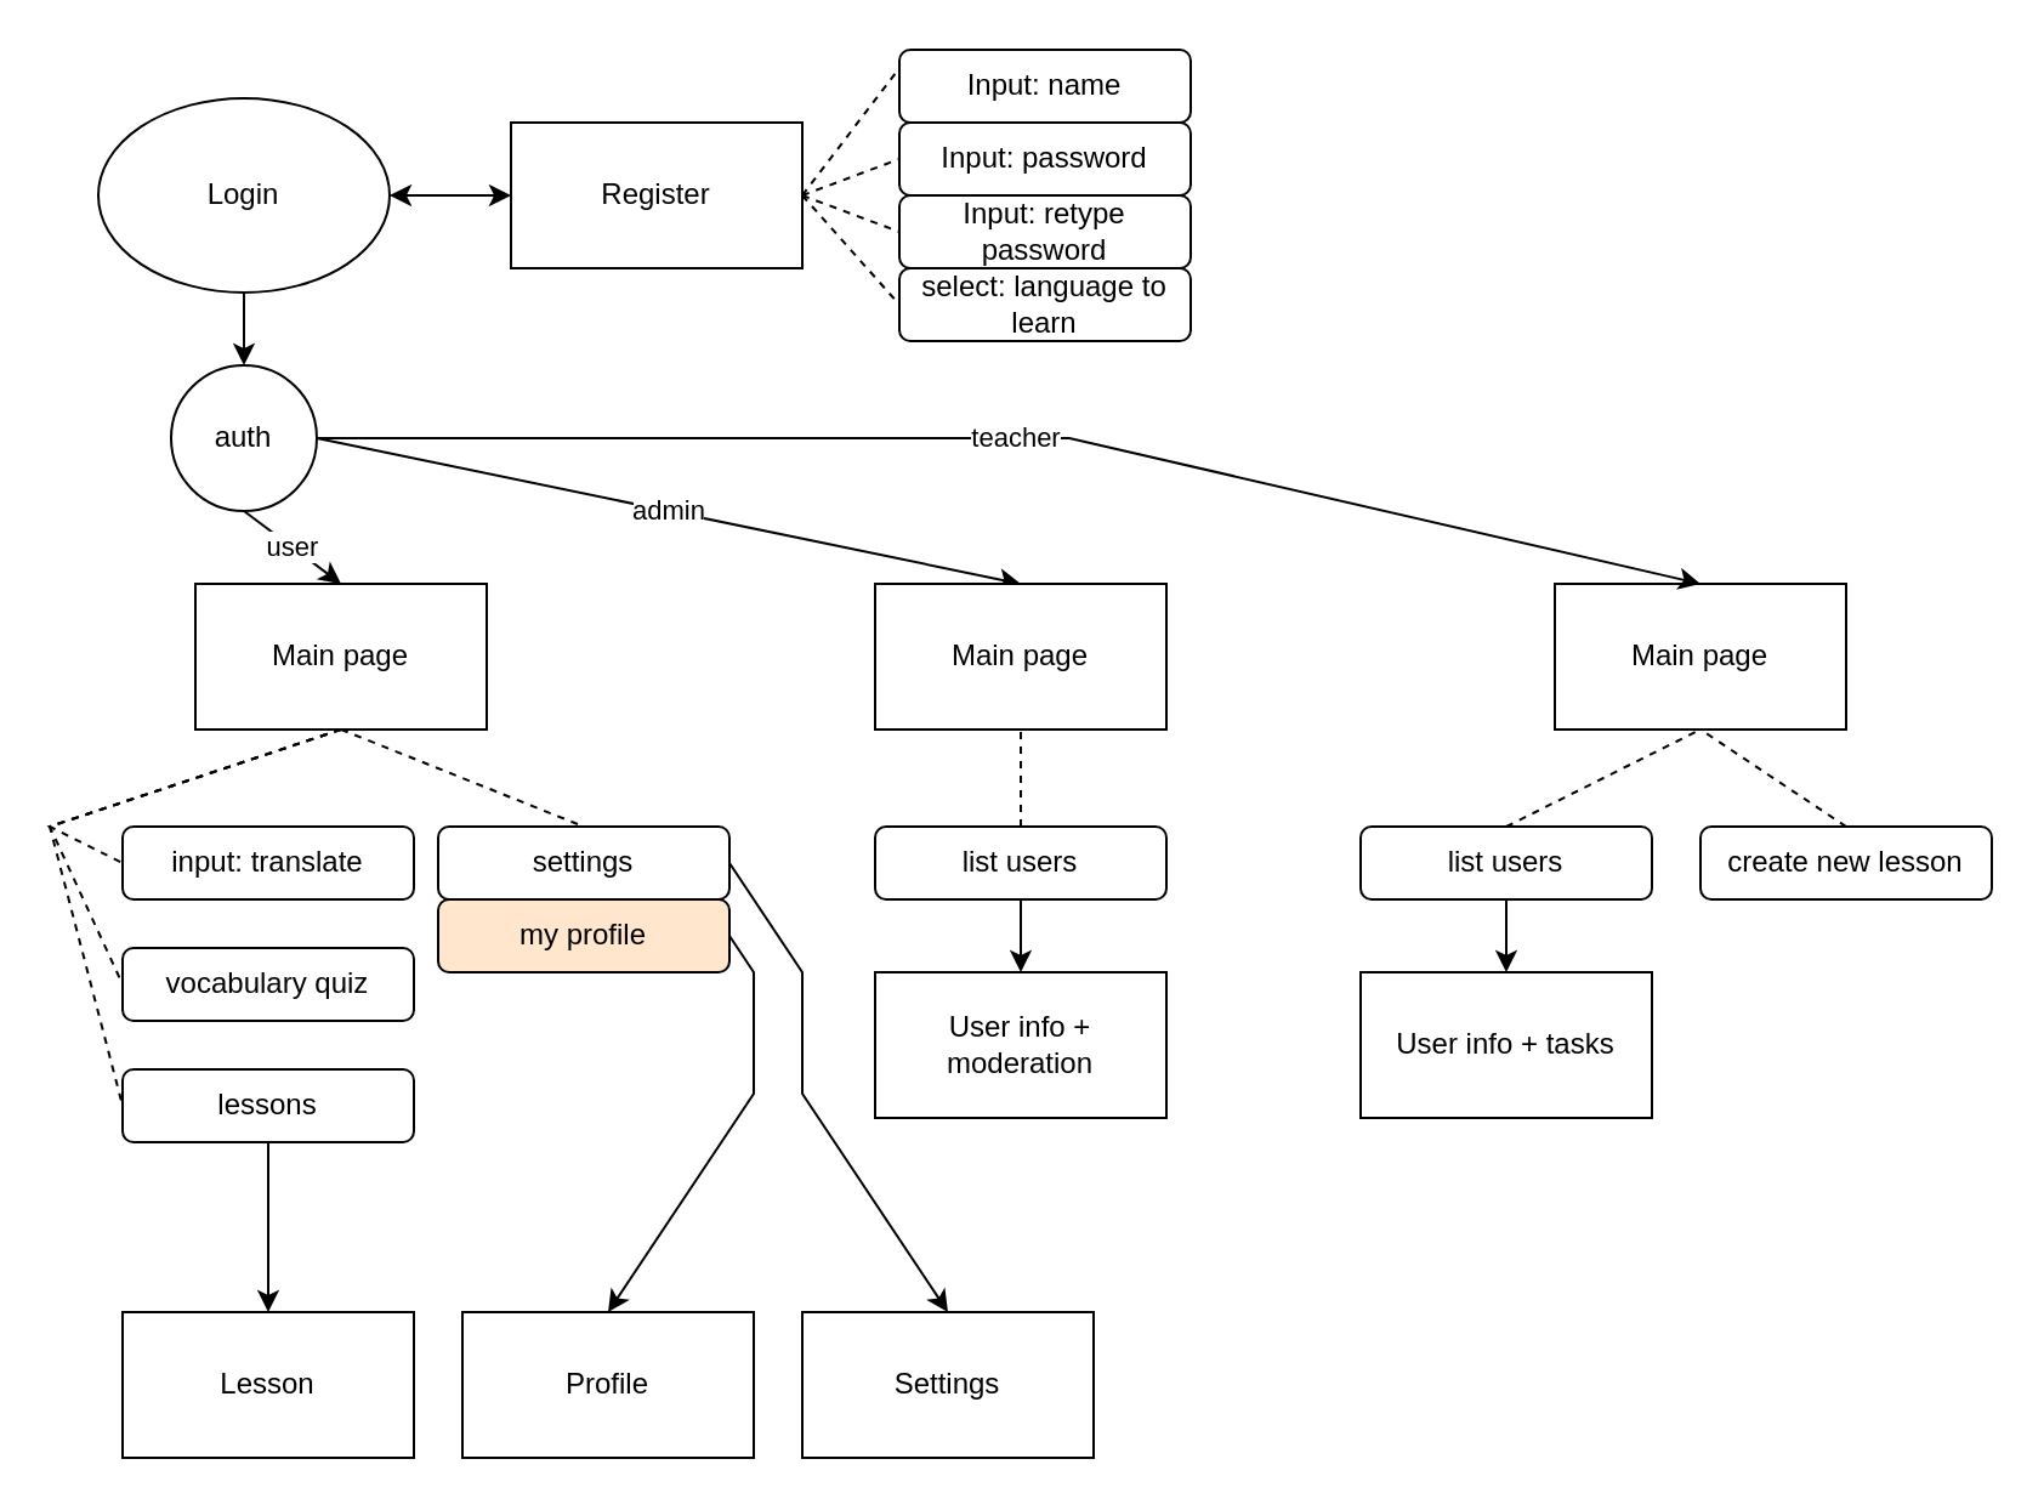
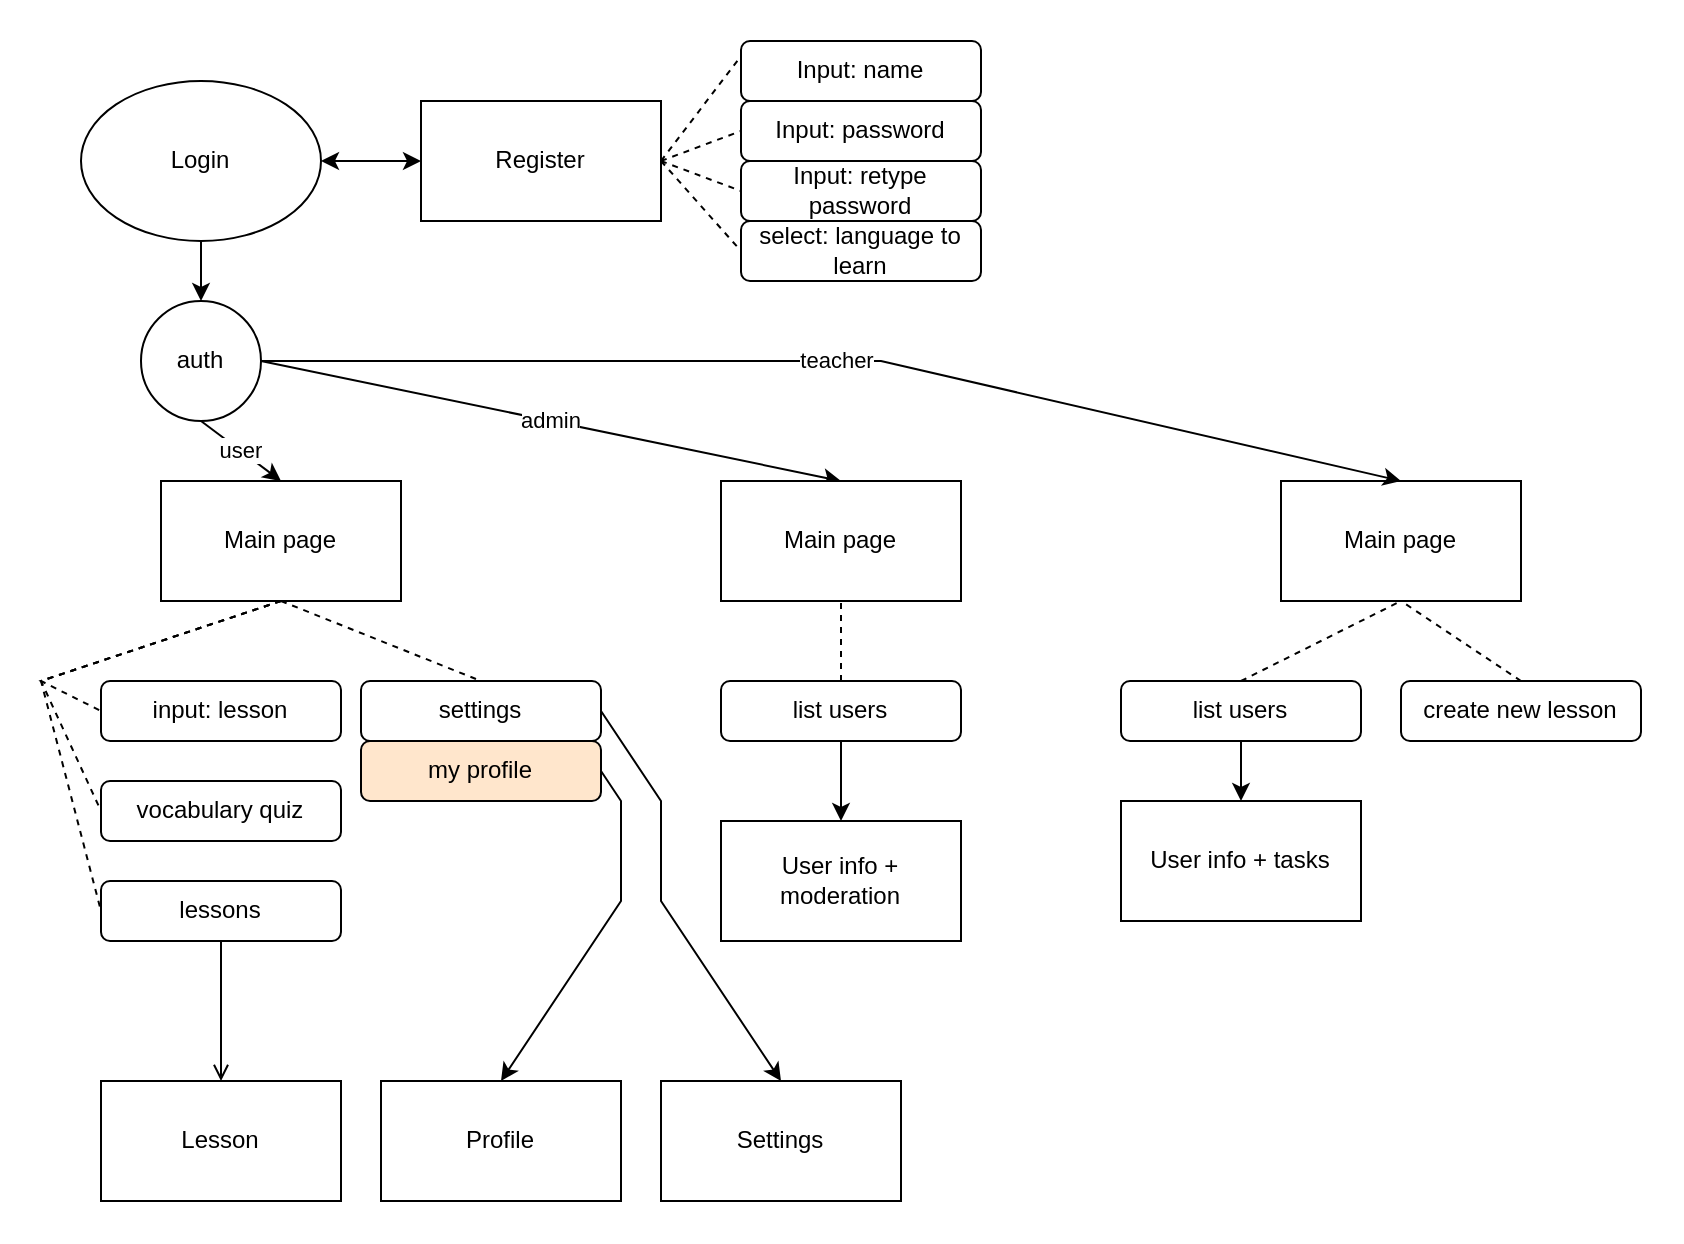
- <mxCell id="17" value="input: translate" style="rounded=1;whiteSpace=wrap;html=1;" vertex="1" parent="1"><mxGeometry x="50" y="340" width="120" height="30" as="geometry" /></mxCell>
+ <mxCell id="17" value="input: lesson" style="rounded=1;whiteSpace=wrap;html=1;" vertex="1" parent="1"><mxGeometry x="50" y="340" width="120" height="30" as="geometry" /></mxCell>
- <mxCell id="31" value="User info + moderation" style="rounded=0;whiteSpace=wrap;html=1;" vertex="1" parent="1"><mxGeometry x="360" y="400" width="120" height="60" as="geometry" /></mxCell>
+ <mxCell id="31" value="User info + moderation" style="rounded=0;whiteSpace=wrap;html=1;" vertex="1" parent="1"><mxGeometry x="360" y="410" width="120" height="60" as="geometry" /></mxCell>
- <mxCell id="44" value="" style="endArrow=classic;html=1;rounded=0;exitX=0.5;exitY=1;exitDx=0;exitDy=0;" edge="1" parent="1" source="21" target="45"><mxGeometry width="50" height="50" relative="1" as="geometry"><mxPoint x="380" y="410" as="sourcePoint" /><mxPoint x="120" y="500" as="targetPoint" /></mxGeometry></mxCell>
+ <mxCell id="44" value="" style="endArrow=open;html=1;rounded=0;exitX=0.5;exitY=1;exitDx=0;exitDy=0;" edge="1" parent="1" source="21" target="45"><mxGeometry width="50" height="50" relative="1" as="geometry"><mxPoint x="380" y="410" as="sourcePoint" /><mxPoint x="120" y="500" as="targetPoint" /></mxGeometry></mxCell>
